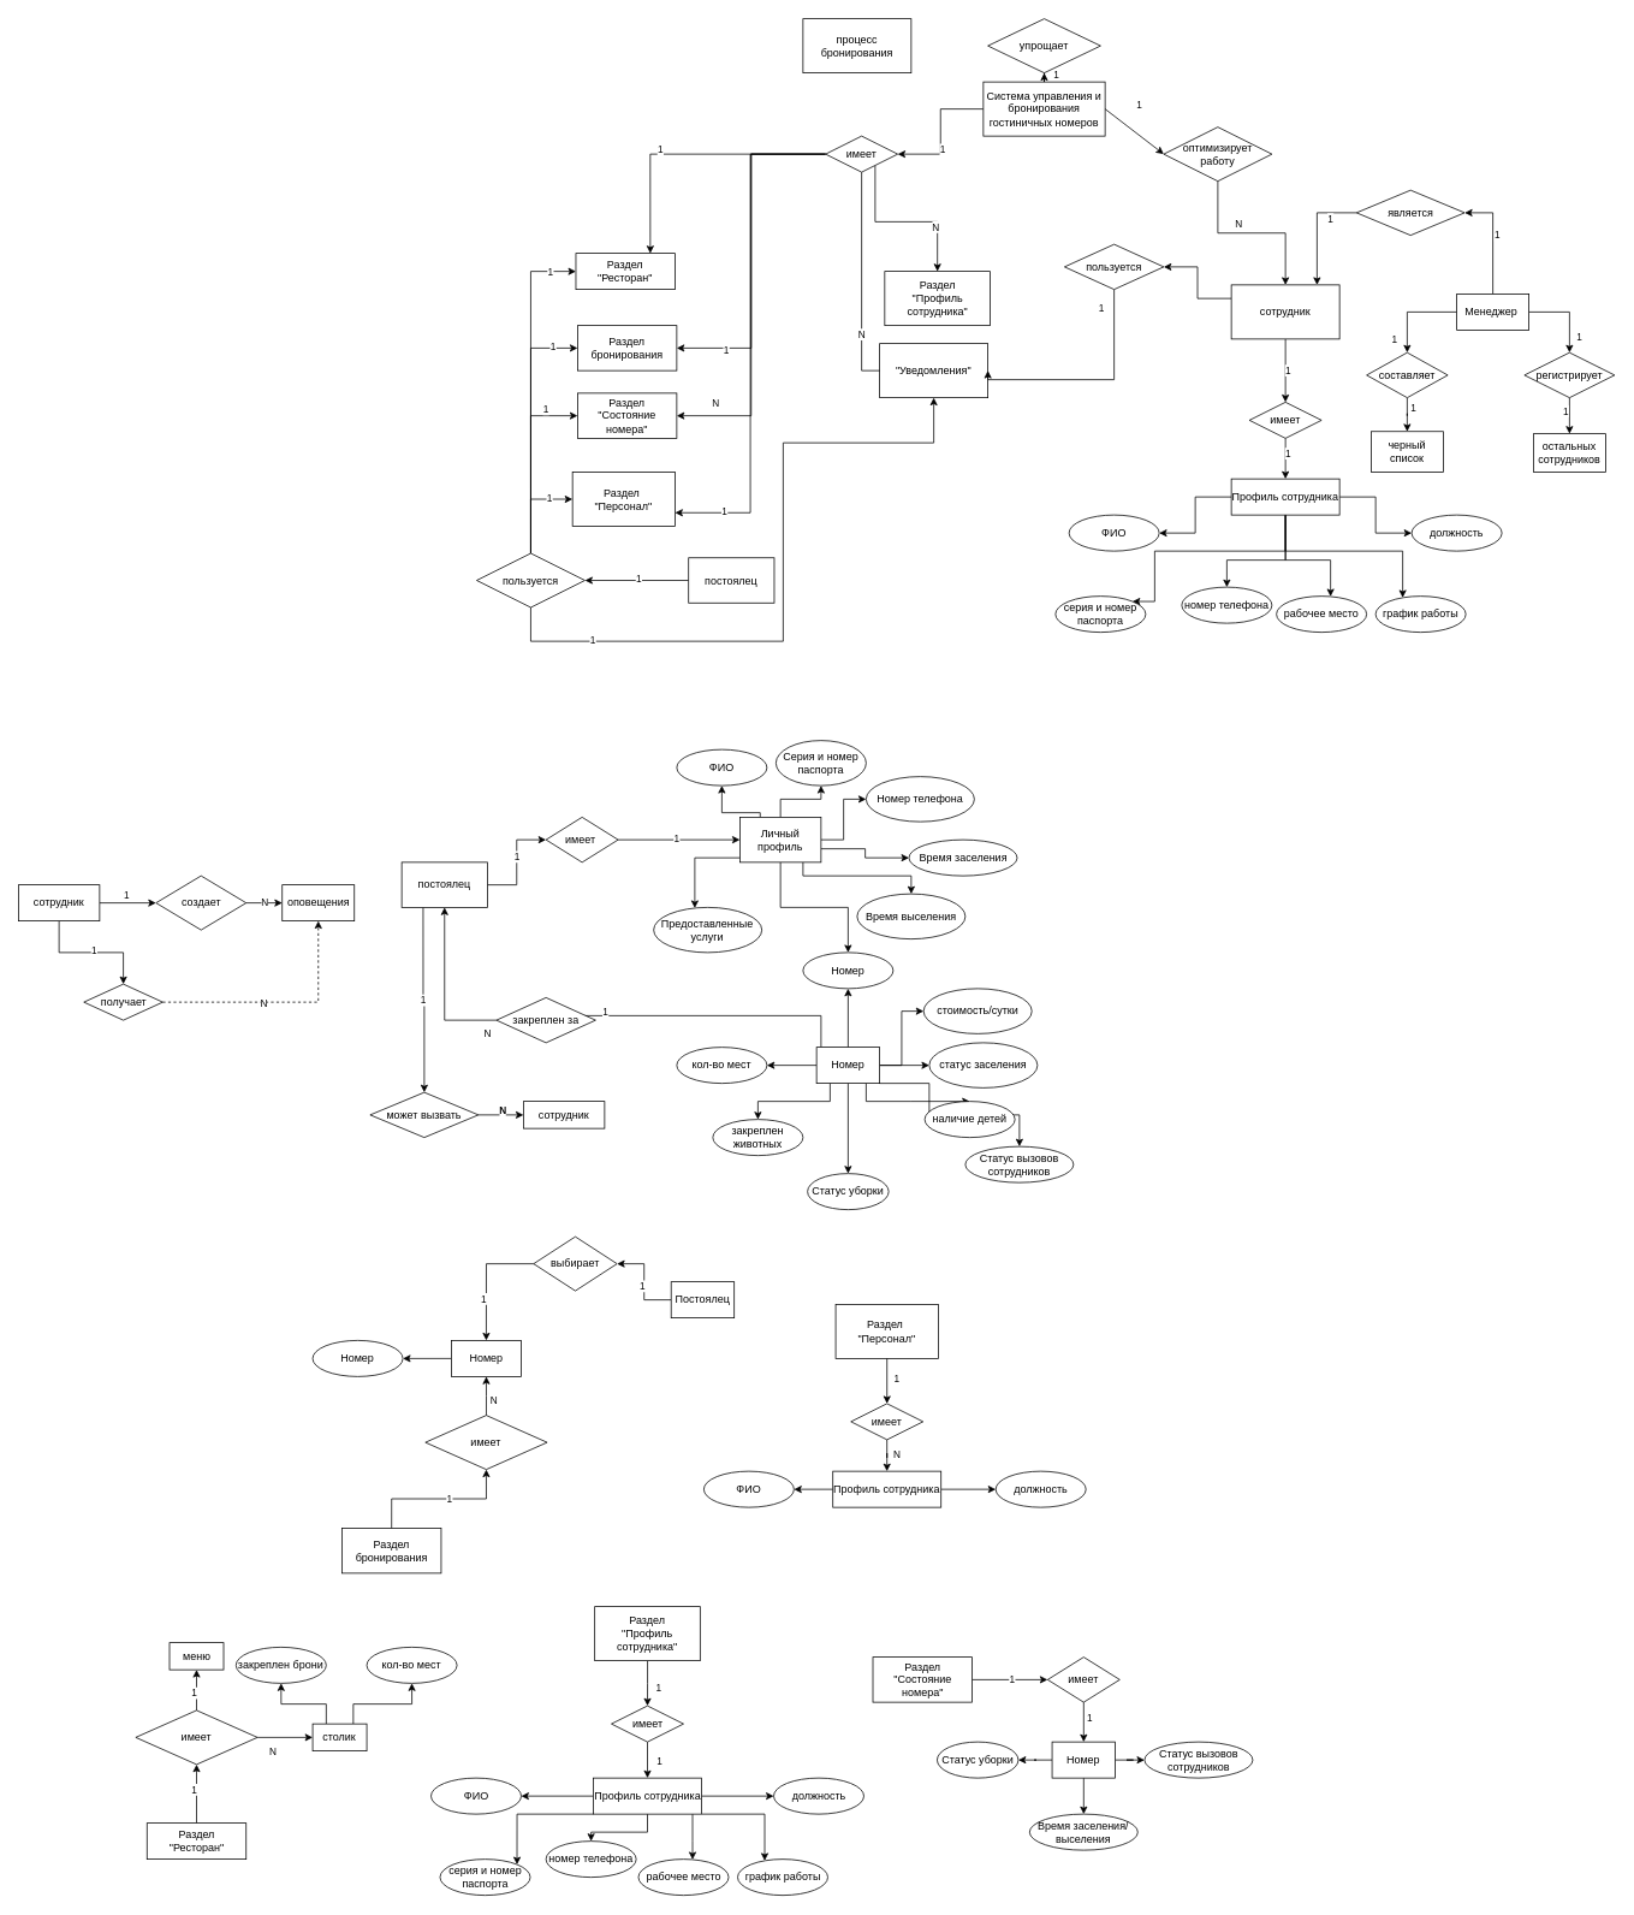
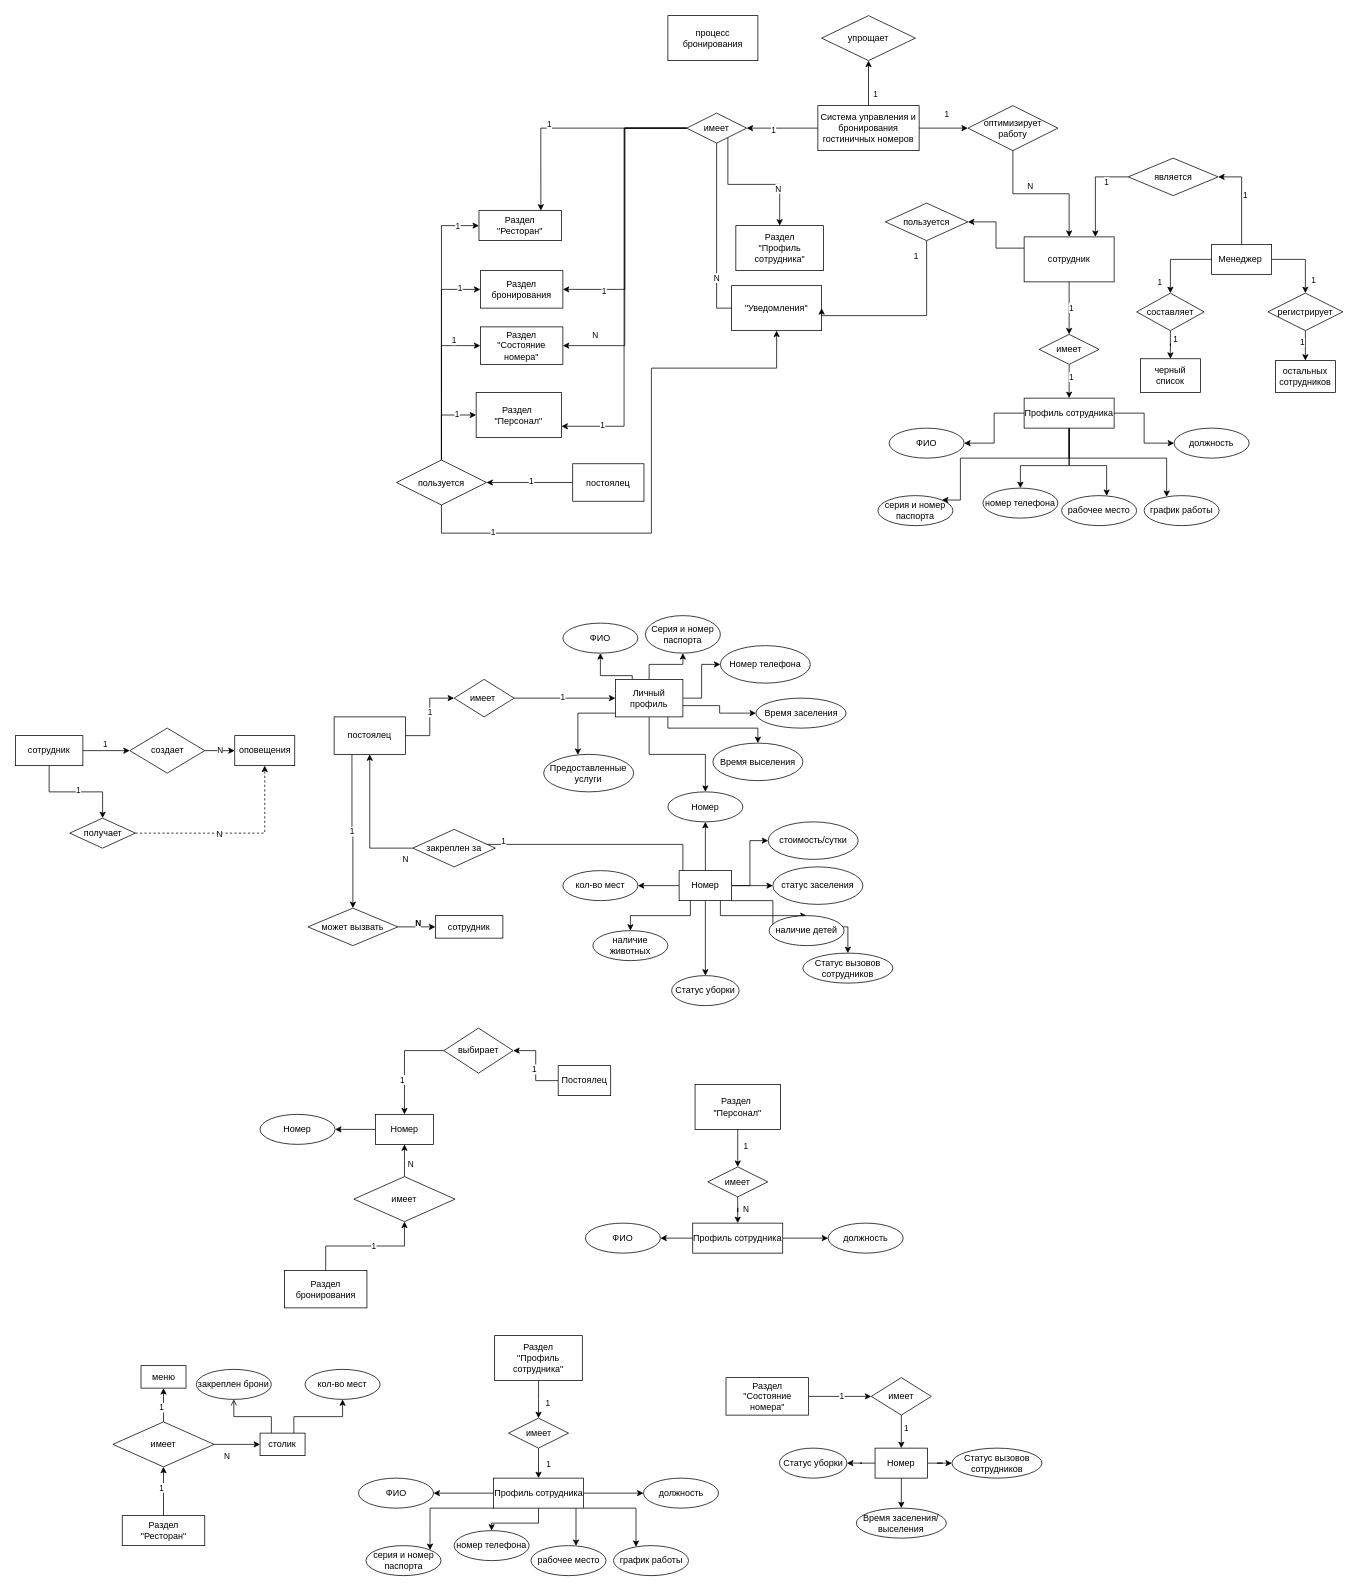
- <mxCell id="6" value="Система управления и бронирования гостиничных номеров" style="rounded=0;whiteSpace=wrap;html=1;" parent="1" vertex="1"><mxGeometry x="1090" y="90" width="135" height="60" as="geometry" /></mxCell>
+ <mxCell id="6" value="Система управления и бронирования гостиничных номеров" style="rounded=0;whiteSpace=wrap;html=1;" parent="1" vertex="1"><mxGeometry x="1090" y="140" width="135" height="60" as="geometry" /></mxCell>
- <mxCell id="81" value="закреплен животных" style="ellipse;whiteSpace=wrap;html=1;" parent="1" vertex="1"><mxGeometry x="790" y="1240" width="100" height="40" as="geometry" /></mxCell>
+ <mxCell id="81" value="наличие животных" style="ellipse;whiteSpace=wrap;html=1;" parent="1" vertex="1"><mxGeometry x="790" y="1240" width="100" height="40" as="geometry" /></mxCell>
- <mxCell id="141" style="edgeStyle=orthogonalEdgeStyle;rounded=0;orthogonalLoop=1;jettySize=auto;html=1;" parent="1" source="143" target="131" edge="1"><mxGeometry relative="1" as="geometry"><Array as="points"><mxPoint x="361.25" y="1888" /><mxPoint x="311.25" y="1888" /></Array></mxGeometry></mxCell>
+ <mxCell id="141" style="edgeStyle=orthogonalEdgeStyle;rounded=0;orthogonalLoop=1;jettySize=auto;html=1;endArrow=open;" parent="1" source="143" target="131" edge="1"><mxGeometry relative="1" as="geometry"><Array as="points"><mxPoint x="361.25" y="1888" /><mxPoint x="311.25" y="1888" /></Array></mxGeometry></mxCell>
